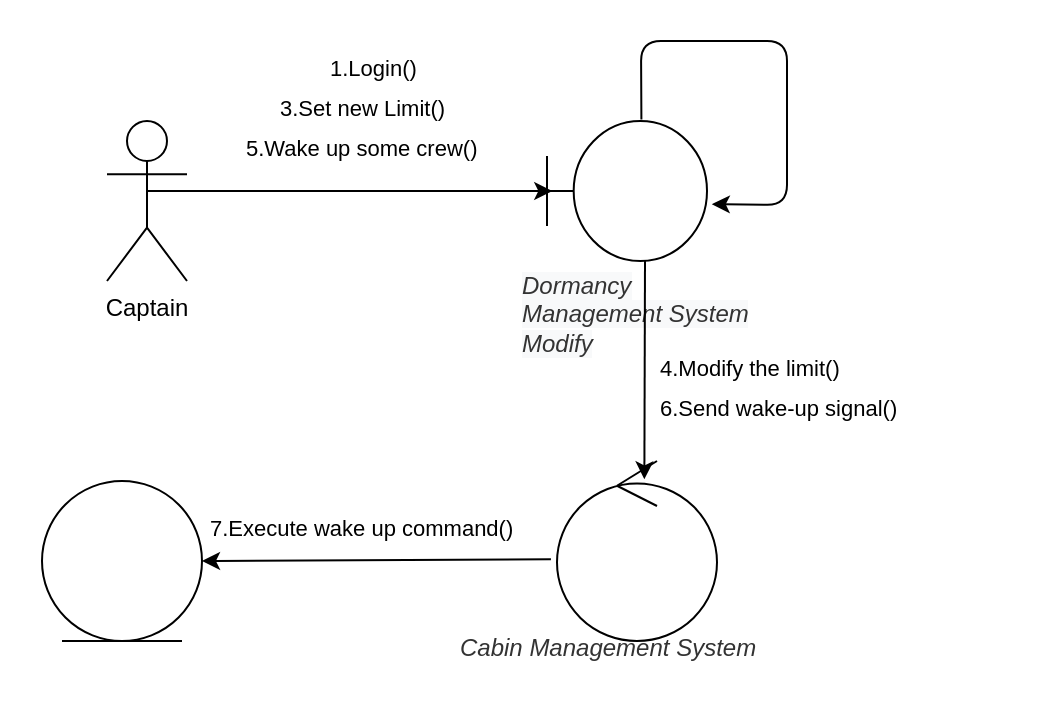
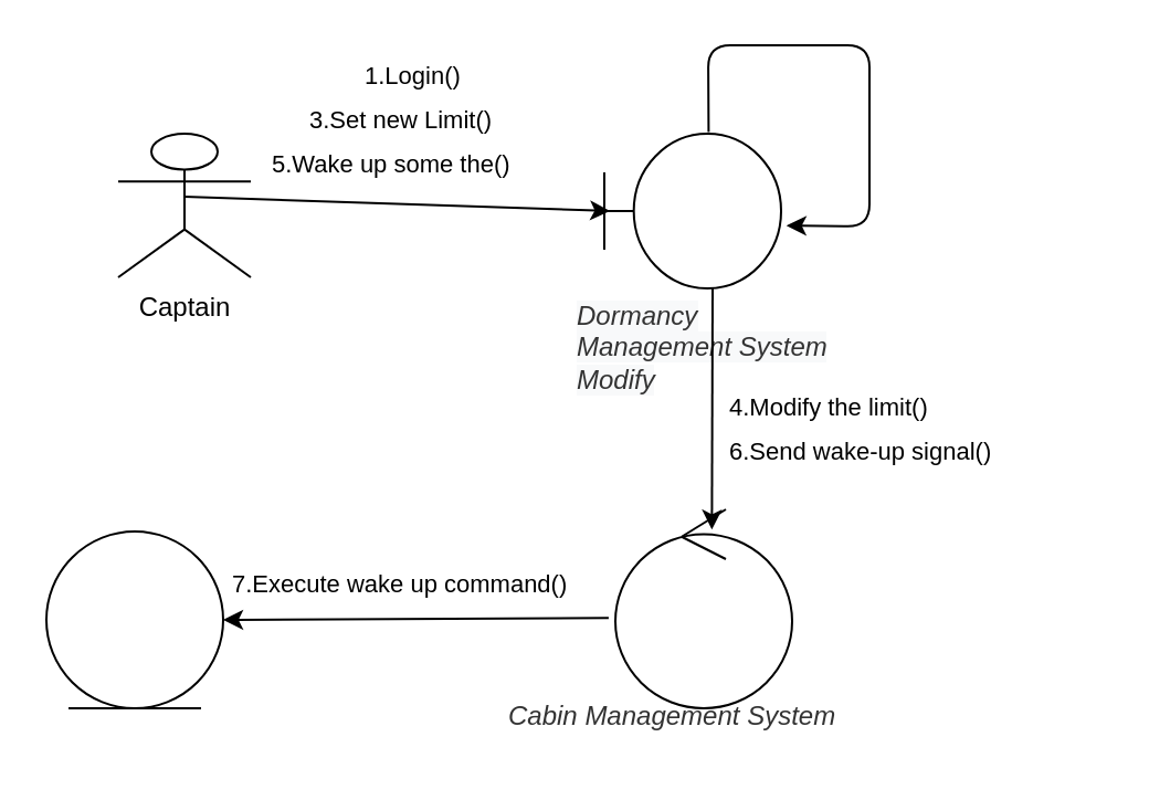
- <mxCell id="12" value="&lt;span style=&quot;color: rgb(0, 0, 0); font-family: helvetica; font-size: 11px; font-style: normal; font-weight: 400; letter-spacing: normal; text-align: center; text-indent: 0px; text-transform: none; word-spacing: 0px; background-color: rgb(255, 255, 255); display: inline; float: none;&quot;&gt;5.Wake up some crew()&lt;/span&gt;" style="text;whiteSpace=wrap;html=1;" vertex="1" parent="1"><mxGeometry x="120.5" y="60" width="150" height="30" as="geometry" /></mxCell>
+ <mxCell id="12" value="&lt;span style=&quot;color: rgb(0, 0, 0); font-family: helvetica; font-size: 11px; font-style: normal; font-weight: 400; letter-spacing: normal; text-align: center; text-indent: 0px; text-transform: none; word-spacing: 0px; background-color: rgb(255, 255, 255); display: inline; float: none;&quot;&gt;5.Wake up some the()&lt;/span&gt;" style="text;whiteSpace=wrap;html=1;" vertex="1" parent="1"><mxGeometry x="120.5" y="60" width="150" height="30" as="geometry" /></mxCell>
- <mxCell id="2" value="Captain" style="shape=umlActor;verticalLabelPosition=bottom;verticalAlign=top;html=1;outlineConnect=0;" vertex="1" parent="1"><mxGeometry x="53" y="60" width="40" height="80" as="geometry" /></mxCell>
+ <mxCell id="2" value="Captain" style="shape=umlActor;verticalLabelPosition=bottom;verticalAlign=top;html=1;outlineConnect=0;" vertex="1" parent="1"><mxGeometry x="53" y="60" width="60" height="65" as="geometry" /></mxCell>
